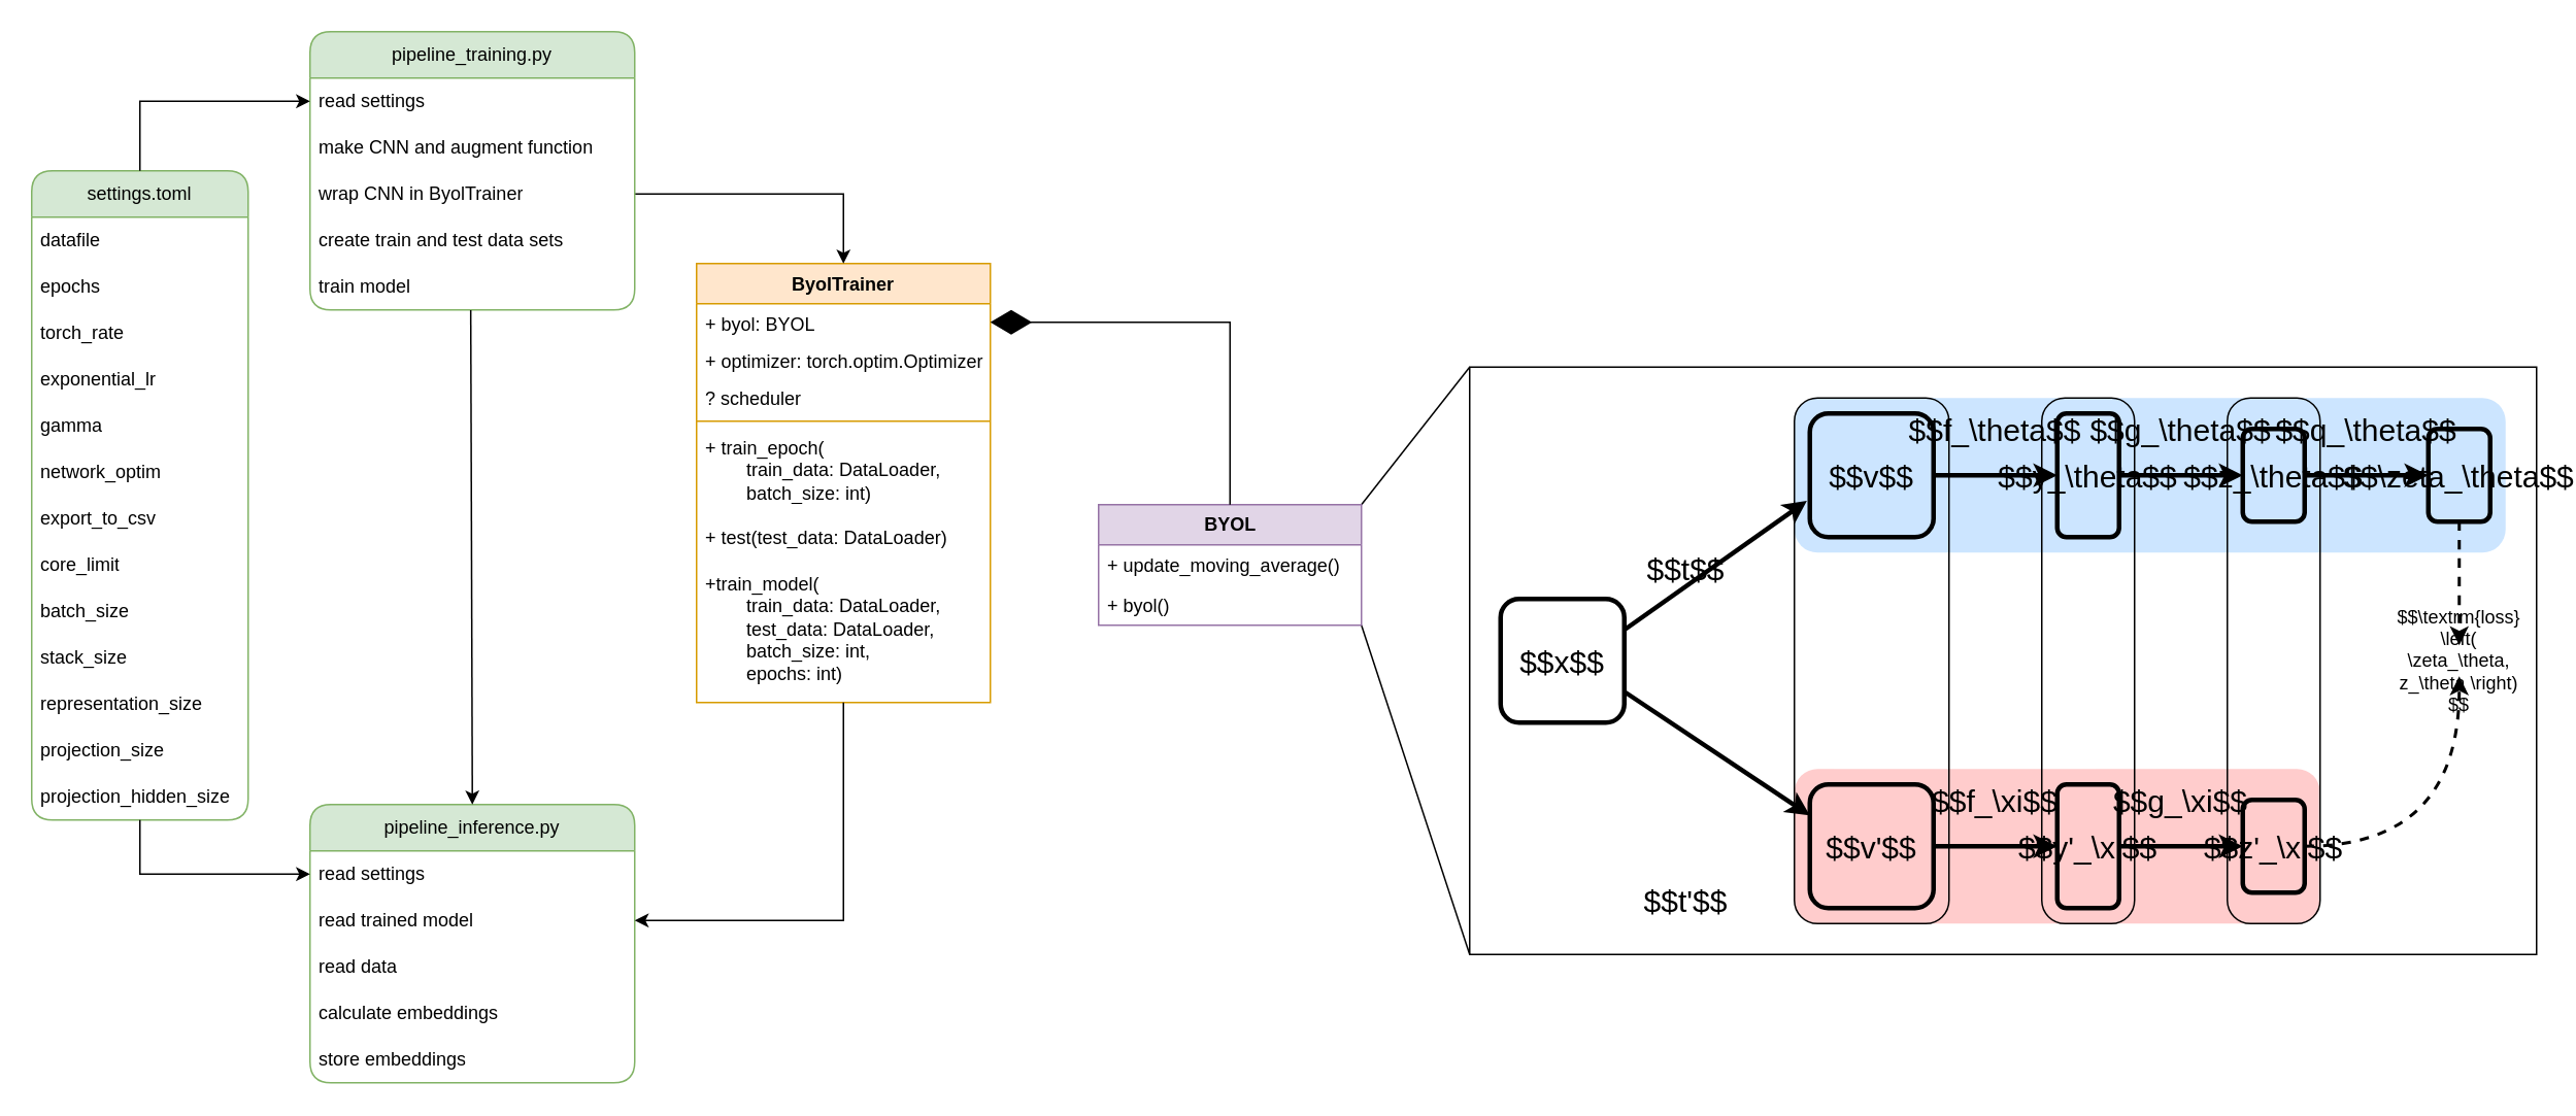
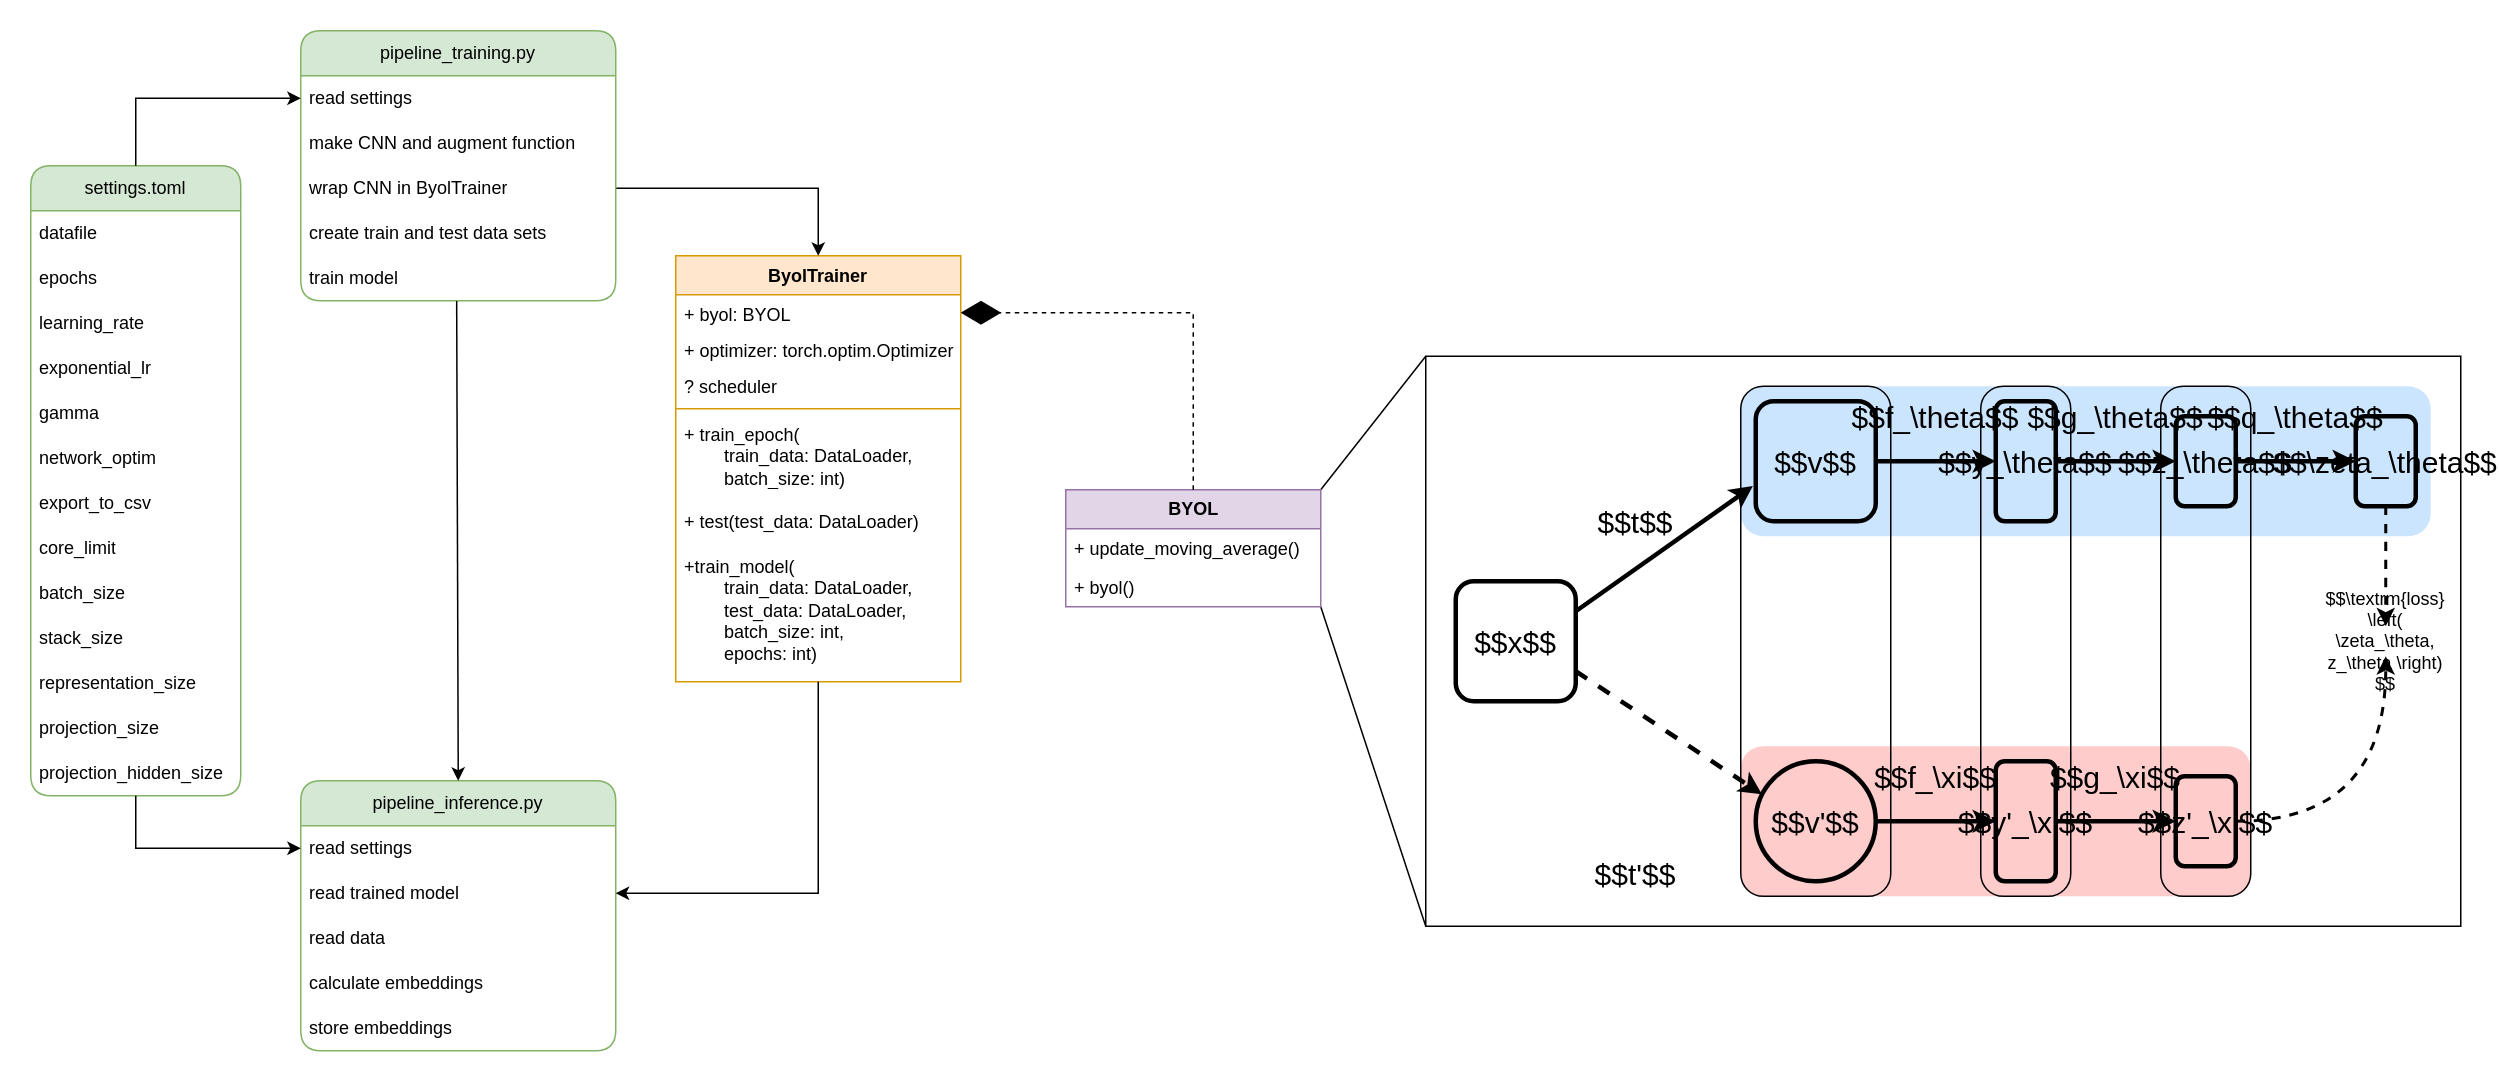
- <mxCell id="16" value="" style="endArrow=diamondThin;endFill=1;endSize=24;html=1;rounded=0;entryX=1;entryY=0.5;entryDx=0;entryDy=0;exitX=0.5;exitY=0;exitDx=0;exitDy=0;edgeStyle=orthogonalEdgeStyle;curved=0;" parent="1" source="5" target="9" edge="1"><mxGeometry width="160" relative="1" as="geometry"><mxPoint x="900" y="304" as="sourcePoint" /><mxPoint x="800" y="297" as="targetPoint" /></mxGeometry></mxCell>
+ <mxCell id="16" value="" style="endArrow=diamondThin;endFill=1;endSize=24;html=1;rounded=0;entryX=1;entryY=0.5;entryDx=0;entryDy=0;exitX=0.5;exitY=0;exitDx=0;exitDy=0;edgeStyle=orthogonalEdgeStyle;curved=0;dashed=1;" parent="1" source="5" target="9" edge="1"><mxGeometry width="160" relative="1" as="geometry"><mxPoint x="900" y="304" as="sourcePoint" /><mxPoint x="800" y="297" as="targetPoint" /></mxGeometry></mxCell>
- <mxCell id="53" value="torch_rate" style="text;strokeColor=none;fillColor=none;align=left;verticalAlign=middle;spacingLeft=4;spacingRight=4;overflow=hidden;points=[[0,0.5],[1,0.5]];portConstraint=eastwest;rotatable=0;whiteSpace=wrap;html=1;" parent="50" vertex="1"><mxGeometry y="90" width="140" height="30" as="geometry" /></mxCell>
+ <mxCell id="53" value="learning_rate" style="text;strokeColor=none;fillColor=none;align=left;verticalAlign=middle;spacingLeft=4;spacingRight=4;overflow=hidden;points=[[0,0.5],[1,0.5]];portConstraint=eastwest;rotatable=0;whiteSpace=wrap;html=1;" parent="50" vertex="1"><mxGeometry y="90" width="140" height="30" as="geometry" /></mxCell>
- <mxCell id="47" value="&lt;font style=&quot;font-size: 20px;&quot;&gt;$$t$$&lt;/font&gt;" style="whiteSpace=wrap;html=1;fontSize=20;fillColor=none;strokeColor=none;" parent="17" vertex="1"><mxGeometry x="120" y="110" width="40" height="40" as="geometry" /></mxCell>
+ <mxCell id="47" value="&lt;font style=&quot;font-size: 20px;&quot;&gt;$$t$$&lt;/font&gt;" style="whiteSpace=wrap;html=1;fontSize=20;fillColor=none;strokeColor=none;" parent="17" vertex="1"><mxGeometry x="120" y="90" width="40" height="40" as="geometry" /></mxCell>
- <mxCell id="32" style="rounded=0;orthogonalLoop=1;jettySize=auto;html=1;exitX=1;exitY=0.75;exitDx=0;exitDy=0;entryX=0;entryY=0.25;entryDx=0;entryDy=0;strokeWidth=3;" parent="17" source="31" target="37" edge="1"><mxGeometry relative="1" as="geometry"><mxPoint x="110" y="200" as="sourcePoint" /><mxPoint x="220" y="320" as="targetPoint" /></mxGeometry></mxCell>
+ <mxCell id="32" style="rounded=0;orthogonalLoop=1;jettySize=auto;html=1;exitX=1;exitY=0.75;exitDx=0;exitDy=0;entryX=0;entryY=0.25;entryDx=0;entryDy=0;strokeWidth=3;dashed=1;" parent="17" source="31" target="37" edge="1"><mxGeometry relative="1" as="geometry"><mxPoint x="110" y="200" as="sourcePoint" /><mxPoint x="220" y="320" as="targetPoint" /></mxGeometry></mxCell>
- <mxCell id="37" value="$$v'$$" style="rounded=1;whiteSpace=wrap;html=1;fillColor=none;strokeWidth=3;fontSize=20;" parent="17" vertex="1"><mxGeometry x="220" y="270" width="80" height="80" as="geometry" /></mxCell>
+ <mxCell id="37" value="$$v'$$" style="ellipse;whiteSpace=wrap;html=1;fillColor=none;strokeWidth=3;fontSize=20;" parent="17" vertex="1"><mxGeometry x="220" y="270" width="80" height="80" as="geometry" /></mxCell>
